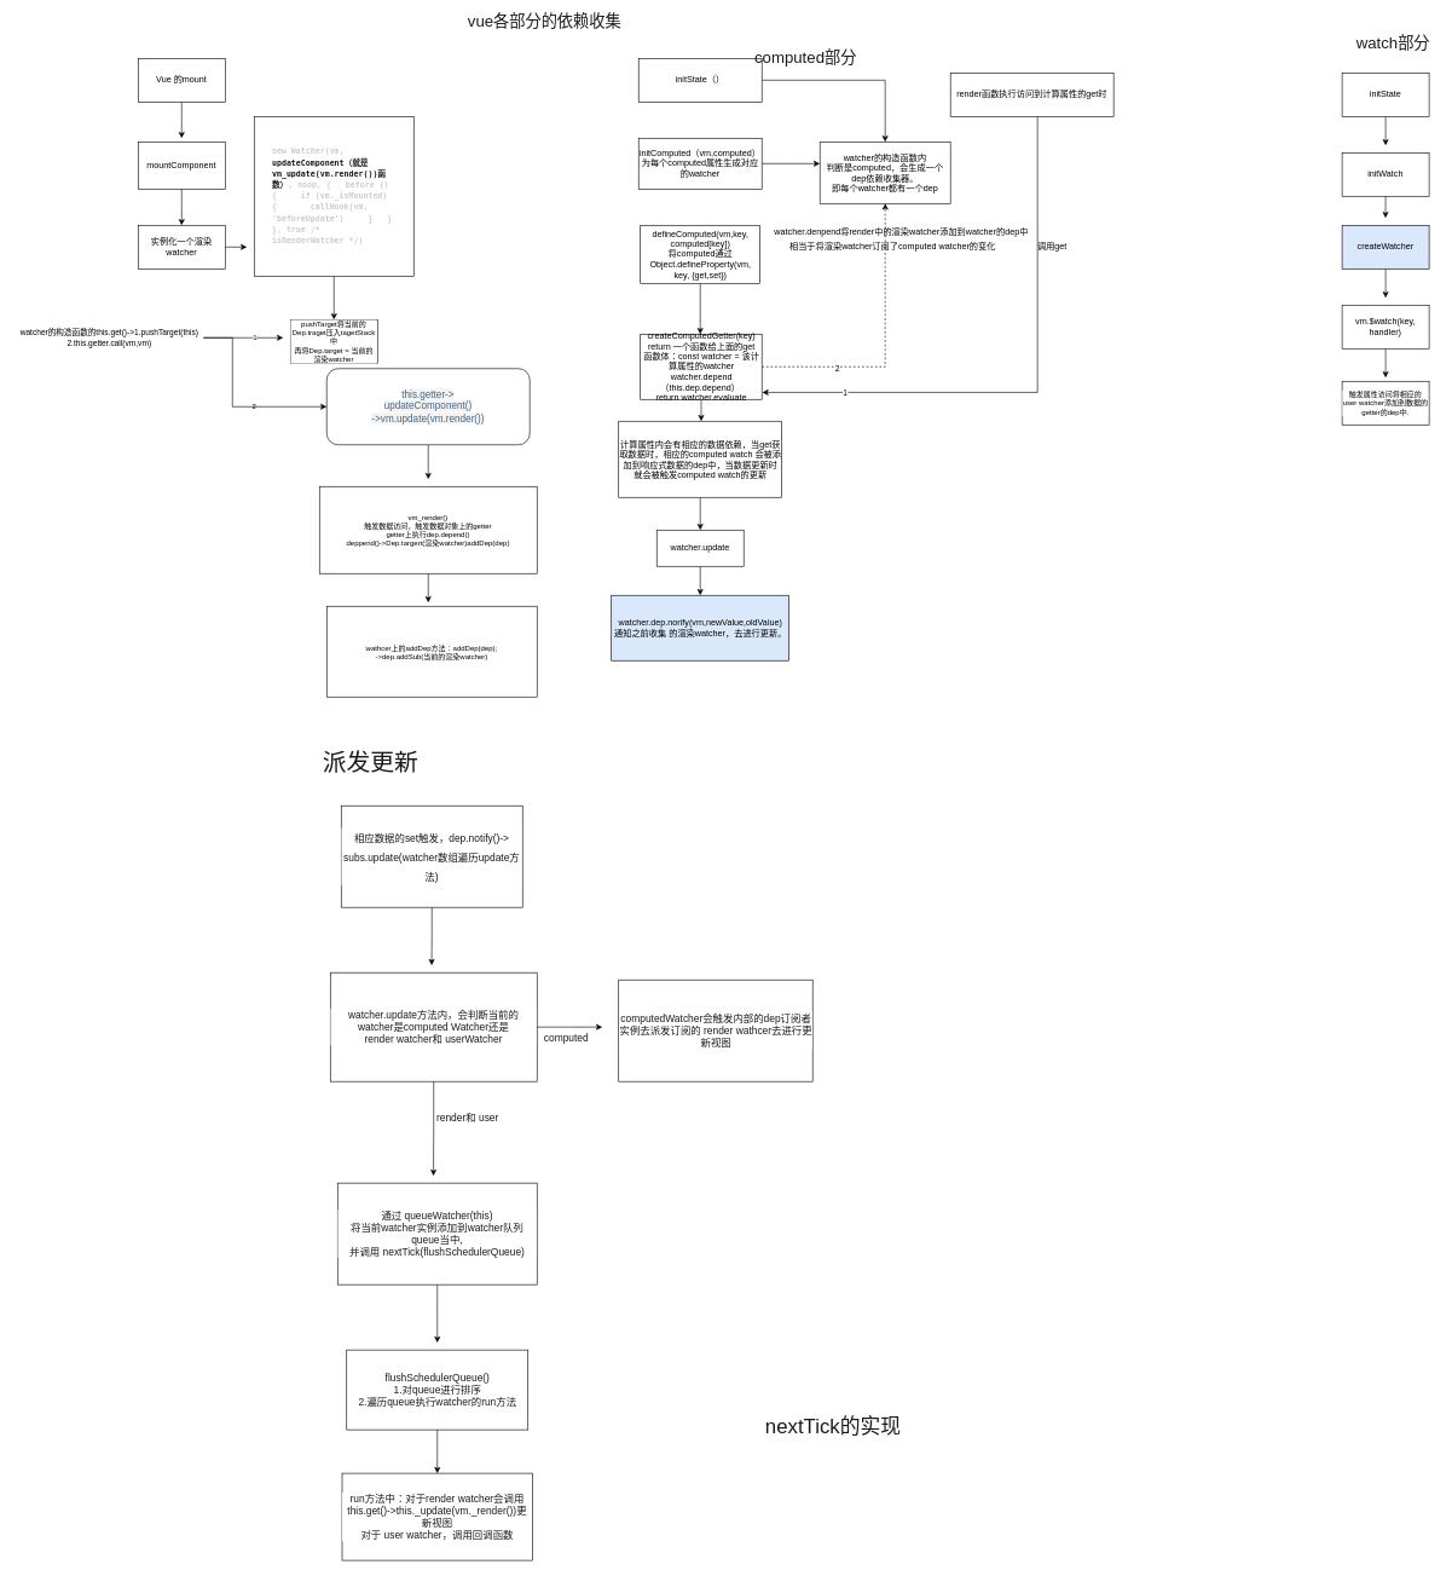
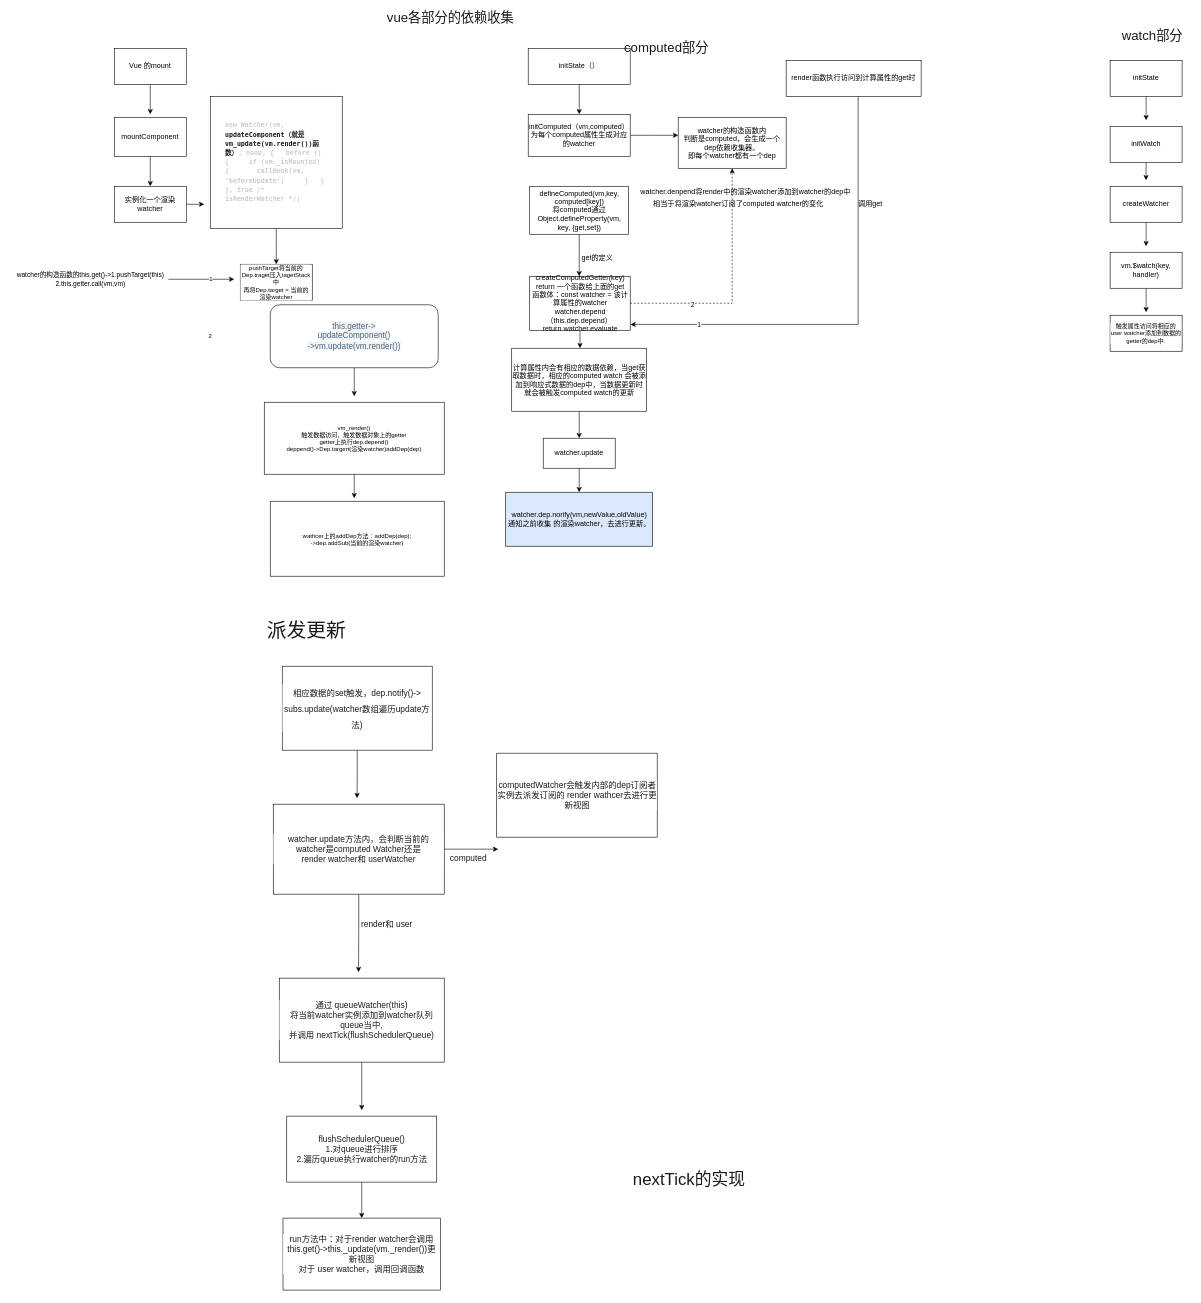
- <mxCell id="10" style="edgeStyle=orthogonalEdgeStyle;rounded=0;orthogonalLoop=1;jettySize=auto;html=1;" parent="1" source="11" target="23" edge="1"><mxGeometry relative="1" as="geometry"><mxPoint x="940" y="180" as="targetPoint" /></mxGeometry></mxCell>
+ <mxCell id="10" style="edgeStyle=orthogonalEdgeStyle;rounded=0;orthogonalLoop=1;jettySize=auto;html=1;" parent="1" source="11" target="13" edge="1"><mxGeometry relative="1" as="geometry"><mxPoint x="940" y="180" as="targetPoint" /></mxGeometry></mxCell>
- <mxCell id="7" value="createWatcher" style="rounded=0;whiteSpace=wrap;html=1;fillColor=#dae8fc;" parent="1" vertex="1"><mxGeometry x="1850" y="310" width="120" height="60" as="geometry" /></mxCell>
+ <mxCell id="7" value="createWatcher" style="rounded=0;whiteSpace=wrap;html=1;" parent="1" vertex="1"><mxGeometry x="1850" y="310" width="120" height="60" as="geometry" /></mxCell>
+ <mxCell id="16" value="get的定义" style="text;html=1;align=center;verticalAlign=middle;resizable=0;points=[];autosize=1;strokeColor=none;fillColor=none;" parent="1" vertex="1"><mxGeometry x="960" y="420" width="70" height="20" as="geometry" /></mxCell>
- <mxCell id="43" style="edgeStyle=orthogonalEdgeStyle;rounded=0;orthogonalLoop=1;jettySize=auto;html=1;fontSize=10;fontColor=#000000;entryX=0;entryY=0.5;entryDx=0;entryDy=0;" edge="1" parent="1" source="44" target="47"><mxGeometry relative="1" as="geometry"><mxPoint x="320" y="560" as="targetPoint" /><Array as="points"><mxPoint x="320" y="465" /><mxPoint x="320" y="560" /></Array></mxGeometry></mxCell>
- <mxCell id="62" value="computedWatcher会触发内部的dep订阅者实例去派发订阅的 render wathcer去进行更新视图" style="whiteSpace=wrap;html=1;labelBackgroundColor=#FFFFFF;fontSize=14;fontColor=#1A1A1A;" vertex="1" parent="1"><mxGeometry x="852.5" y="1350" width="267.5" height="140" as="geometry" /></mxCell>
+ <mxCell id="62" value="computedWatcher会触发内部的dep订阅者实例去派发订阅的 render wathcer去进行更新视图" style="whiteSpace=wrap;html=1;labelBackgroundColor=#FFFFFF;fontSize=14;fontColor=#1A1A1A;" vertex="1" parent="1"><mxGeometry x="827.5" y="1255" width="267.5" height="140" as="geometry" /></mxCell>
